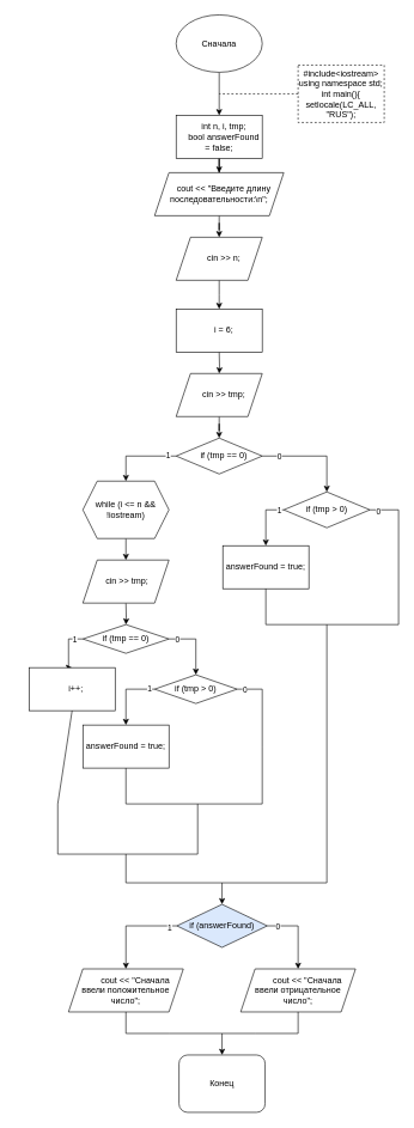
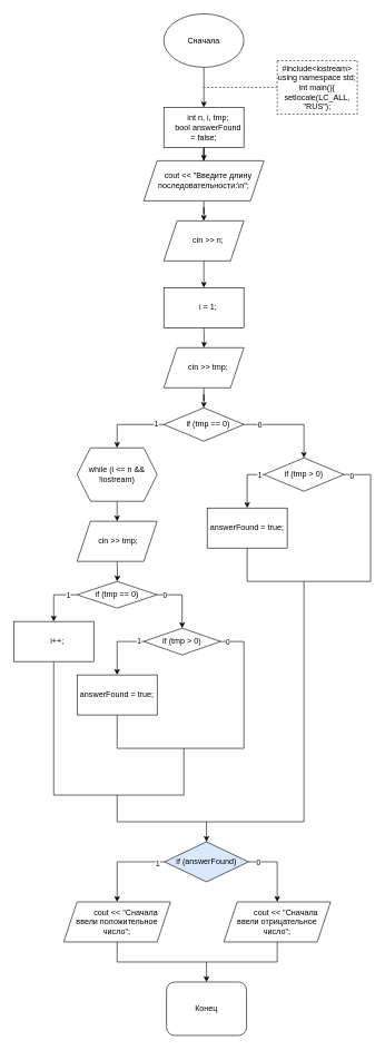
- <mxCell id="15" value="&amp;nbsp; &amp;nbsp; i = 6;" style="rounded=0;whiteSpace=wrap;html=1;align=center;" vertex="1" parent="1"><mxGeometry x="245" y="430" width="120" height="60" as="geometry" /></mxCell>
+ <mxCell id="15" value="&amp;nbsp; &amp;nbsp; i = 1;" style="rounded=0;whiteSpace=wrap;html=1;align=center;" vertex="1" parent="1"><mxGeometry x="245" y="430" width="120" height="60" as="geometry" /></mxCell>
- <mxCell id="29" value="&amp;nbsp; &amp;nbsp; &amp;nbsp; &amp;nbsp; &amp;nbsp; &amp;nbsp; &amp;nbsp; &amp;nbsp; i++;" style="rounded=0;whiteSpace=wrap;html=1;align=left;" vertex="1" parent="1"><mxGeometry x="40" y="930" width="120" height="60" as="geometry" /></mxCell>
+ <mxCell id="29" value="&amp;nbsp; &amp;nbsp; &amp;nbsp; &amp;nbsp; &amp;nbsp; &amp;nbsp; &amp;nbsp; &amp;nbsp; i++;" style="rounded=0;whiteSpace=wrap;html=1;align=left;" vertex="1" parent="1"><mxGeometry x="20" y="930" width="120" height="60" as="geometry" /></mxCell>
